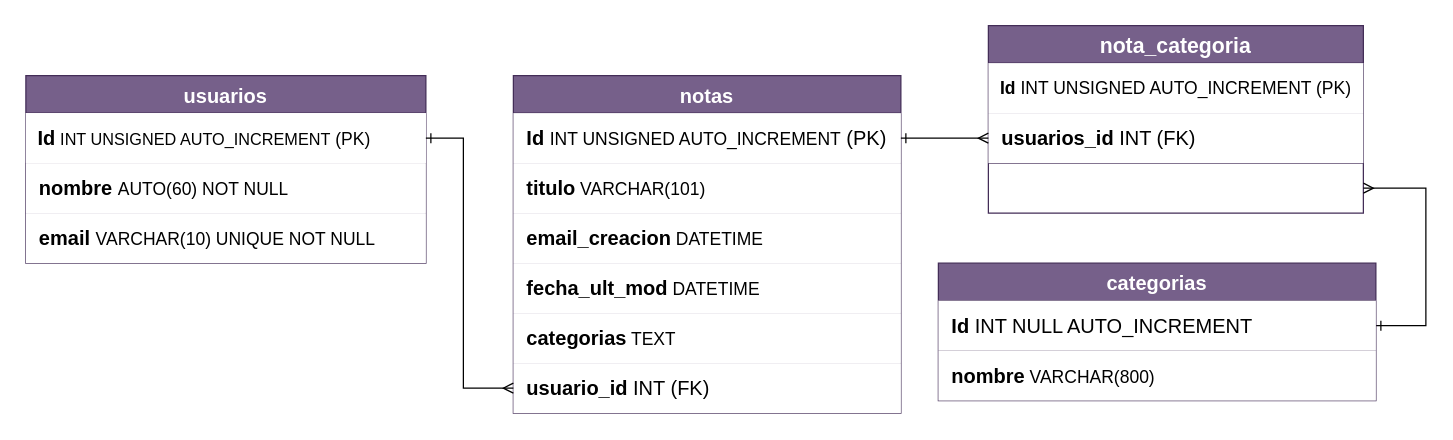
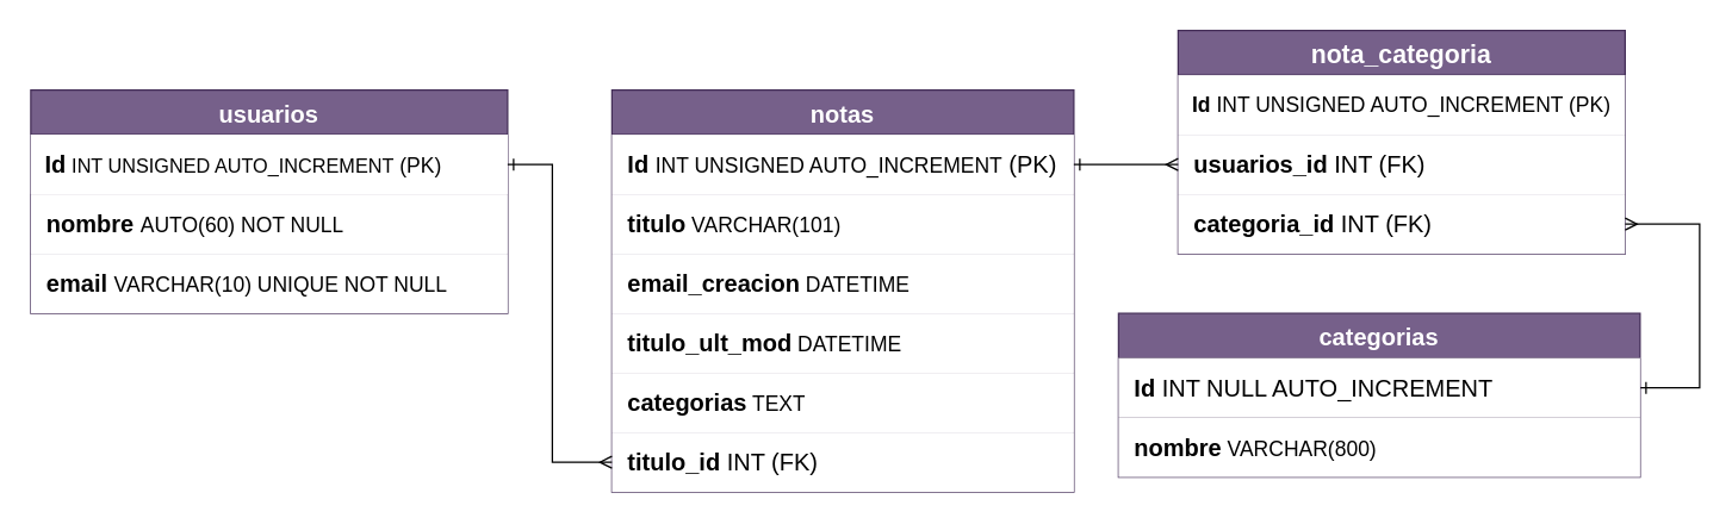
+ <mxCell id="29" value="&lt;div style=&quot;font-size: 16px&quot; align=&quot;left&quot;&gt;&lt;font style=&quot;font-size: 16px&quot;&gt;&lt;b&gt;&amp;nbsp; categoria_id &lt;/b&gt;INT (FK)&lt;br&gt;&lt;/font&gt;&lt;/div&gt;" style="shape=partialRectangle;html=1;whiteSpace=wrap;connectable=0;overflow=hidden;fillColor=default;top=0;left=0;bottom=0;right=0;pointerEvents=1;fontSize=14;fontColor=none;strokeColor=default;align=left;" vertex="1" parent="28"><mxGeometry width="300" height="40" as="geometry"><mxRectangle width="300" height="40" as="alternateBounds" /></mxGeometry></mxCell>
- <mxCell id="17" value="&amp;nbsp; &lt;b&gt;fecha_ult_mod&lt;/b&gt;&lt;font style=&quot;font-size: 14px&quot;&gt;&amp;nbsp;DATETIME&lt;/font&gt;" style="shape=partialRectangle;html=1;whiteSpace=wrap;connectable=0;overflow=hidden;fillColor=default;top=0;left=0;bottom=0;right=0;pointerEvents=1;fontSize=16;fontColor=none;strokeColor=default;align=left;" vertex="1" parent="16"><mxGeometry width="310" height="40" as="geometry"><mxRectangle width="310" height="40" as="alternateBounds" /></mxGeometry></mxCell>
+ <mxCell id="17" value="&amp;nbsp; &lt;b&gt;titulo_ult_mod&lt;/b&gt;&lt;font style=&quot;font-size: 14px&quot;&gt;&amp;nbsp;DATETIME&lt;/font&gt;" style="shape=partialRectangle;html=1;whiteSpace=wrap;connectable=0;overflow=hidden;fillColor=default;top=0;left=0;bottom=0;right=0;pointerEvents=1;fontSize=16;fontColor=none;strokeColor=default;align=left;" vertex="1" parent="16"><mxGeometry width="310" height="40" as="geometry"><mxRectangle width="310" height="40" as="alternateBounds" /></mxGeometry></mxCell>
- <mxCell id="21" value="&amp;nbsp; &lt;b&gt;usuario_id &lt;/b&gt;INT (FK)" style="shape=partialRectangle;html=1;whiteSpace=wrap;connectable=0;overflow=hidden;fillColor=default;top=0;left=0;bottom=0;right=0;pointerEvents=1;fontSize=16;fontColor=none;strokeColor=default;align=left;" vertex="1" parent="20"><mxGeometry width="310" height="40" as="geometry"><mxRectangle width="310" height="40" as="alternateBounds" /></mxGeometry></mxCell>
+ <mxCell id="21" value="&amp;nbsp; &lt;b&gt;titulo_id &lt;/b&gt;INT (FK)" style="shape=partialRectangle;html=1;whiteSpace=wrap;connectable=0;overflow=hidden;fillColor=default;top=0;left=0;bottom=0;right=0;pointerEvents=1;fontSize=16;fontColor=none;strokeColor=default;align=left;" vertex="1" parent="20"><mxGeometry width="310" height="40" as="geometry"><mxRectangle width="310" height="40" as="alternateBounds" /></mxGeometry></mxCell>
